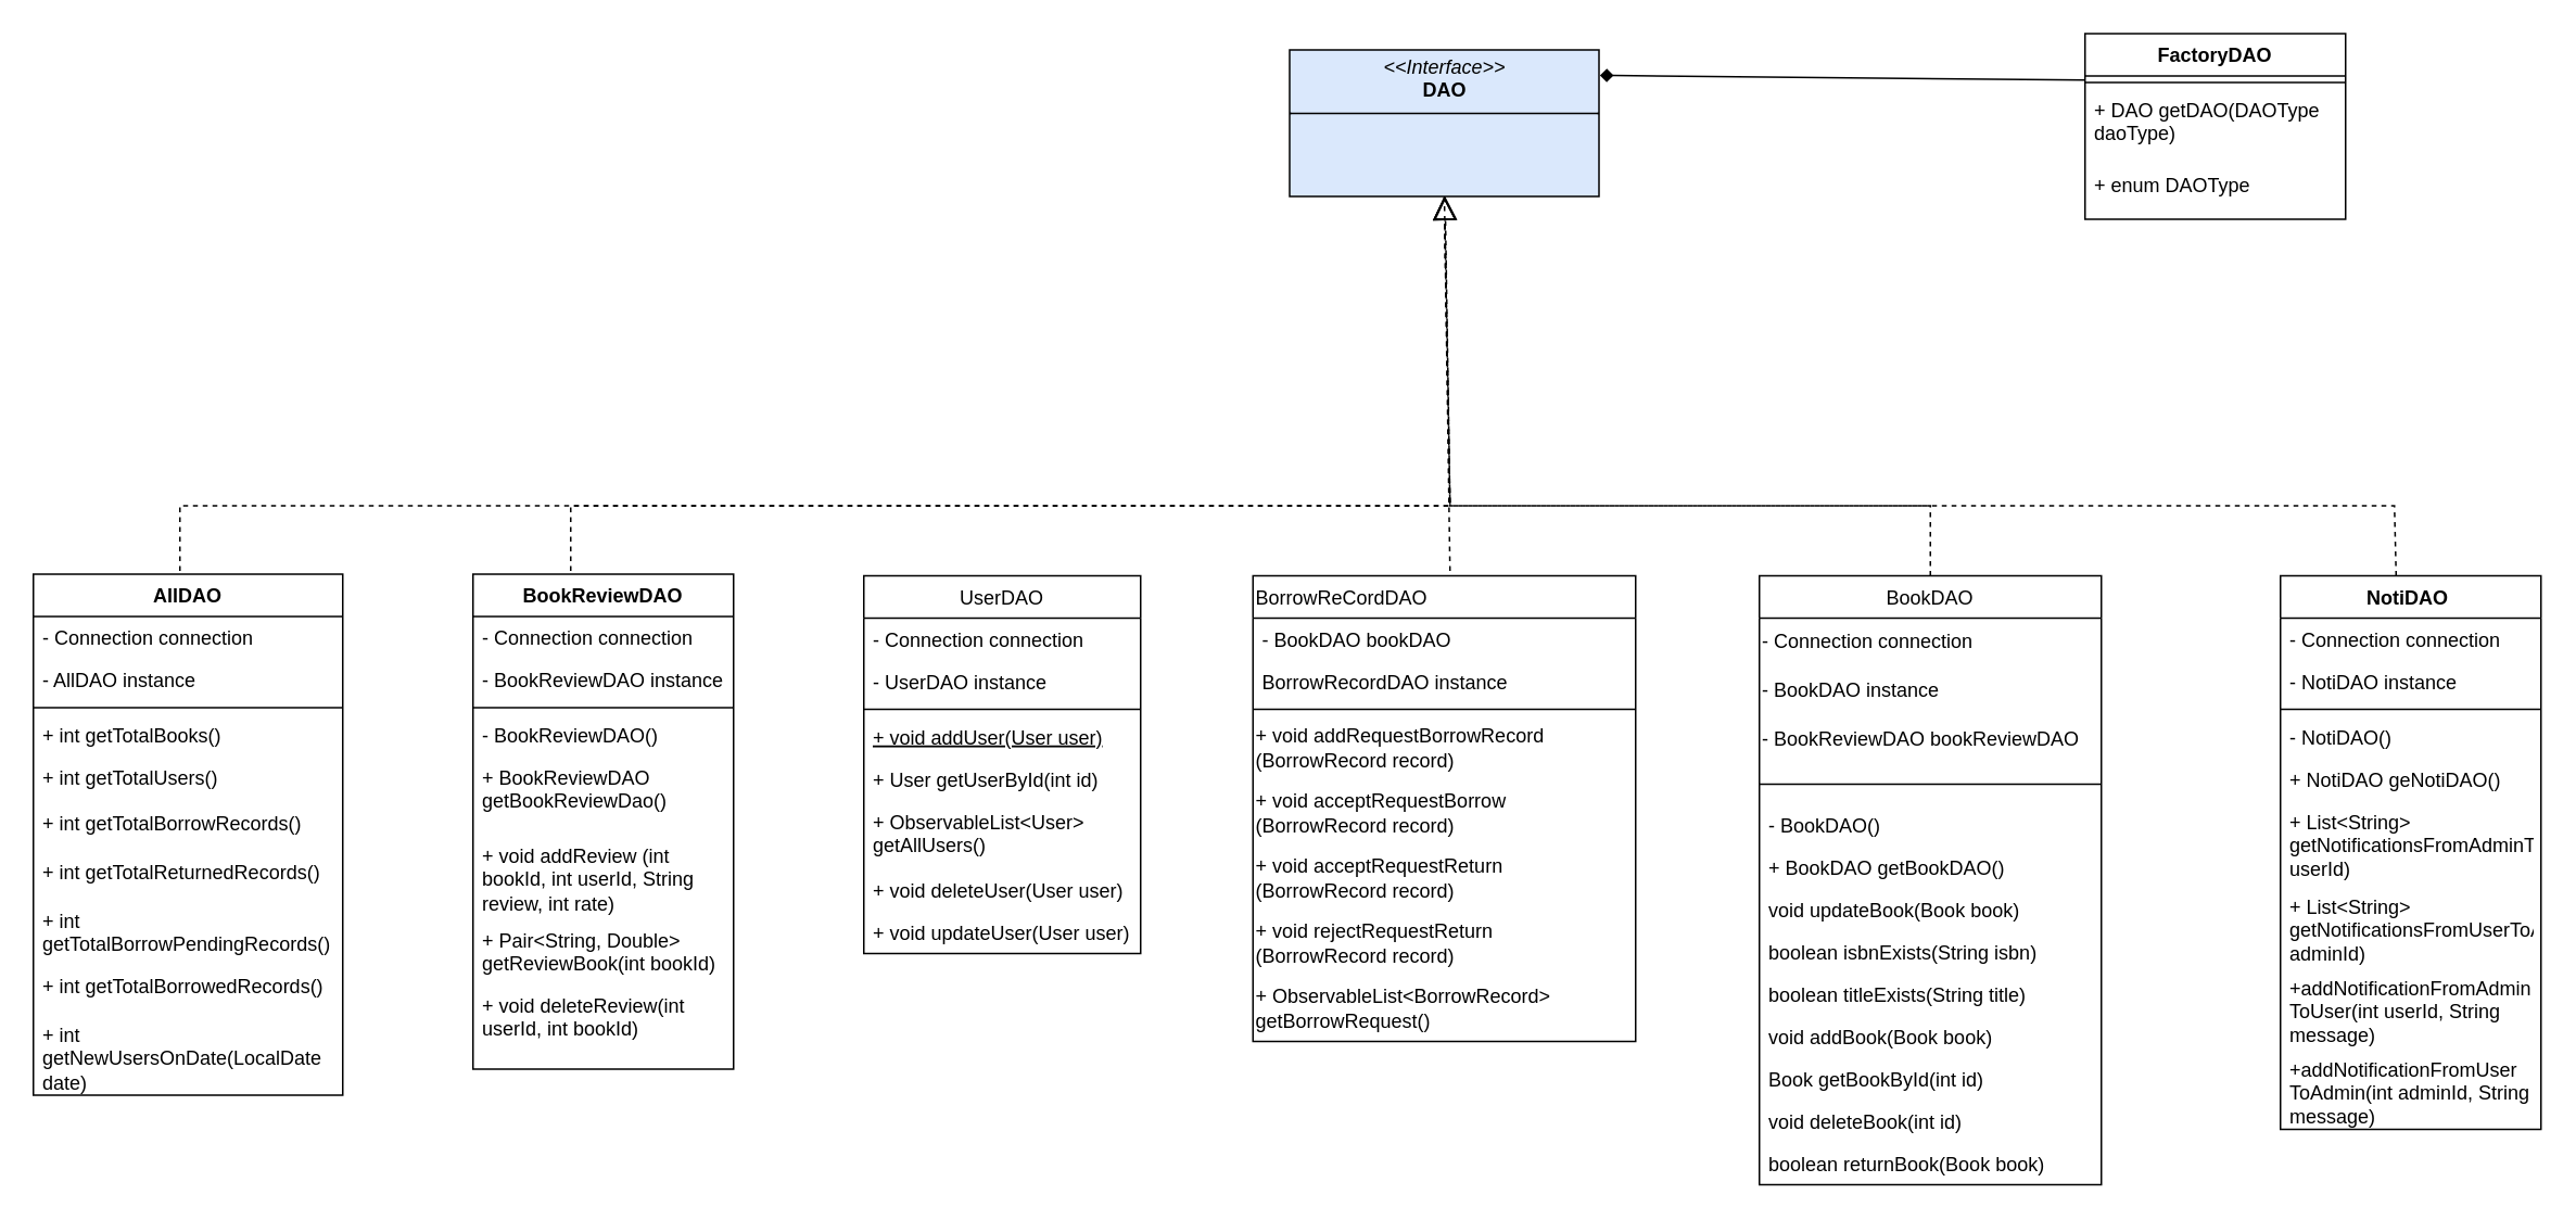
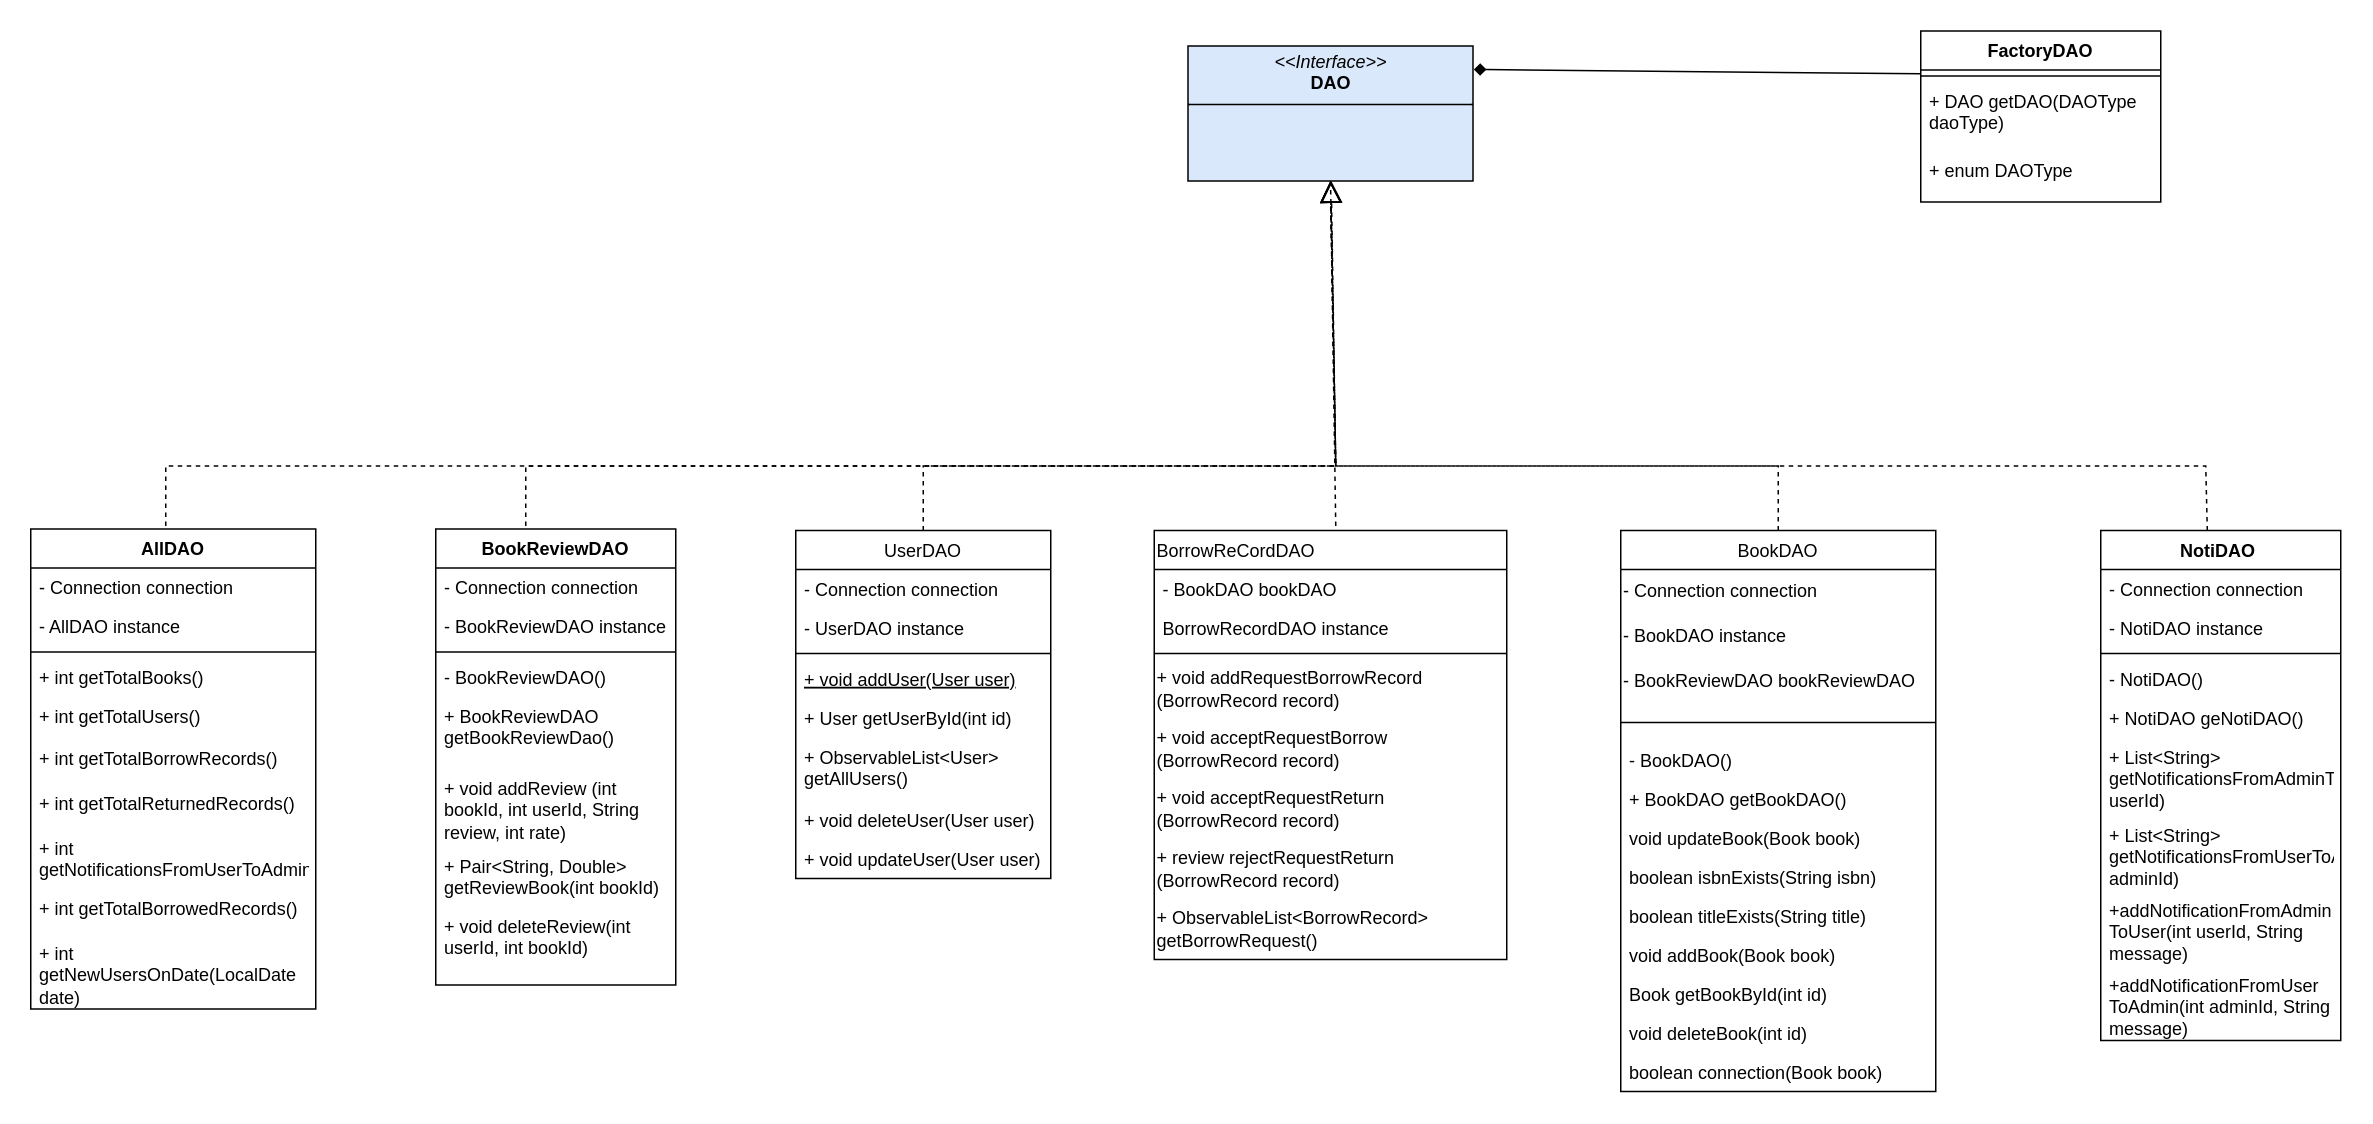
+ <mxCell id="56" value="" style="endArrow=block;dashed=1;endFill=0;endSize=12;html=1;rounded=0;exitX=0.5;exitY=0;exitDx=0;exitDy=0;entryX=0.5;entryY=1;entryDx=0;entryDy=0;labelBackgroundColor=none;fontColor=default;" parent="1" source="2" target="34" edge="1"><mxGeometry width="160" relative="1" as="geometry"><mxPoint x="730" y="310" as="sourcePoint" /><mxPoint x="940" y="280" as="targetPoint" /><Array as="points"><mxPoint x="615" y="310" /><mxPoint x="890" y="310" /></Array></mxGeometry></mxCell>
- <mxCell id="72" value="+ int getTotalBorrowPendingRecords()" style="text;strokeColor=none;fillColor=none;align=left;verticalAlign=top;spacingLeft=4;spacingRight=4;overflow=hidden;rotatable=0;points=[[0,0.5],[1,0.5]];portConstraint=eastwest;whiteSpace=wrap;html=1;labelBackgroundColor=none;" parent="64" vertex="1"><mxGeometry y="200" width="190" height="40" as="geometry" /></mxCell>
+ <mxCell id="72" value="+ int getNotificationsFromUserToAdmin()" style="text;strokeColor=none;fillColor=none;align=left;verticalAlign=top;spacingLeft=4;spacingRight=4;overflow=hidden;rotatable=0;points=[[0,0.5],[1,0.5]];portConstraint=eastwest;whiteSpace=wrap;html=1;labelBackgroundColor=none;" parent="64" vertex="1"><mxGeometry y="200" width="190" height="40" as="geometry" /></mxCell>
- <mxCell id="18" value="+ void rejectRequestReturn&lt;div&gt;(BorrowRecord record)&lt;br&gt;&lt;/div&gt;" style="text;html=1;align=left;verticalAlign=middle;resizable=0;points=[];autosize=1;strokeColor=none;fillColor=none;labelBackgroundColor=none;rounded=0;" parent="11" vertex="1"><mxGeometry y="206" width="235" height="40" as="geometry" /></mxCell>
+ <mxCell id="18" value="+ review rejectRequestReturn&lt;div&gt;(BorrowRecord record)&lt;br&gt;&lt;/div&gt;" style="text;html=1;align=left;verticalAlign=middle;resizable=0;points=[];autosize=1;strokeColor=none;fillColor=none;labelBackgroundColor=none;rounded=0;" parent="11" vertex="1"><mxGeometry y="206" width="235" height="40" as="geometry" /></mxCell>
- <mxCell id="33" value="boolean returnBook(Book book)" style="text;align=left;verticalAlign=top;spacingLeft=4;spacingRight=4;overflow=hidden;rotatable=0;points=[[0,0.5],[1,0.5]];portConstraint=eastwest;labelBackgroundColor=none;rounded=0;" parent="20" vertex="1"><mxGeometry y="348" width="210" height="26" as="geometry" /></mxCell>
+ <mxCell id="33" value="boolean connection(Book book)" style="text;align=left;verticalAlign=top;spacingLeft=4;spacingRight=4;overflow=hidden;rotatable=0;points=[[0,0.5],[1,0.5]];portConstraint=eastwest;labelBackgroundColor=none;rounded=0;" parent="20" vertex="1"><mxGeometry y="348" width="210" height="26" as="geometry" /></mxCell>
